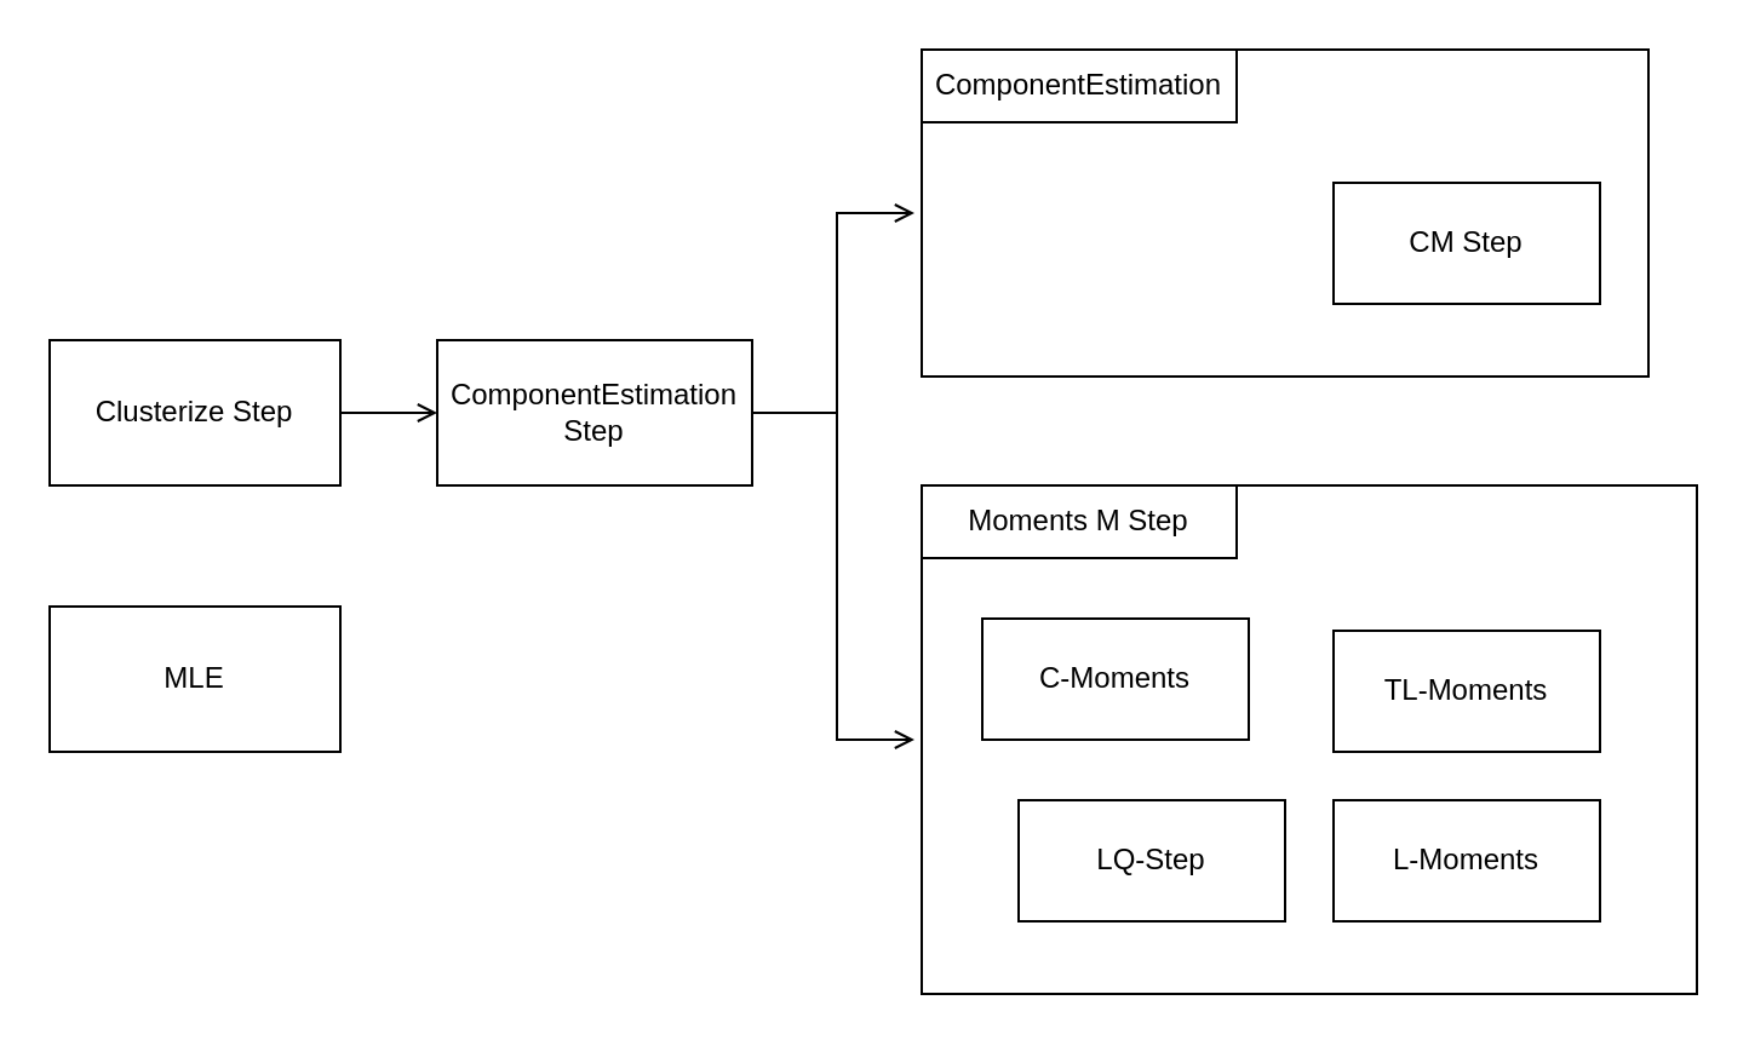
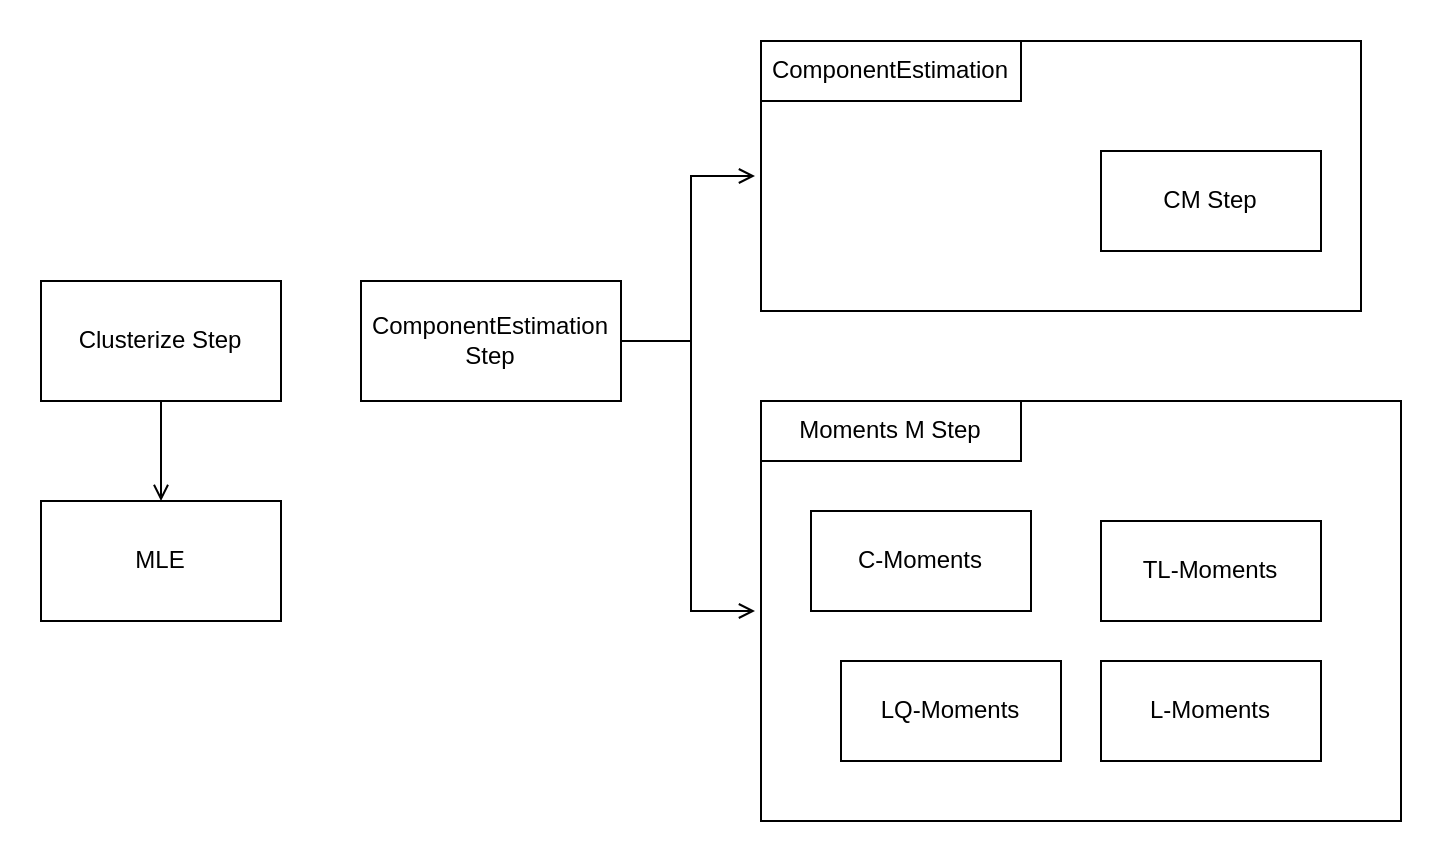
- <mxCell id="2" style="edgeStyle=orthogonalEdgeStyle;rounded=0;orthogonalLoop=1;jettySize=auto;html=1;endArrow=open;endFill=0;" edge="1" parent="1" source="3" target="7"><mxGeometry relative="1" as="geometry" /></mxCell>
+ <mxCell id="2" style="edgeStyle=orthogonalEdgeStyle;rounded=0;orthogonalLoop=1;jettySize=auto;html=1;endArrow=open;endFill=0;" edge="1" parent="1" source="3" target="4"><mxGeometry relative="1" as="geometry" /></mxCell>
- <mxCell id="12" value="LQ-Step" style="html=1;whiteSpace=wrap;" vertex="1" parent="1"><mxGeometry x="420" y="330" width="110" height="50" as="geometry" /></mxCell>
+ <mxCell id="12" value="LQ-Moments" style="html=1;whiteSpace=wrap;" vertex="1" parent="1"><mxGeometry x="420" y="330" width="110" height="50" as="geometry" /></mxCell>
